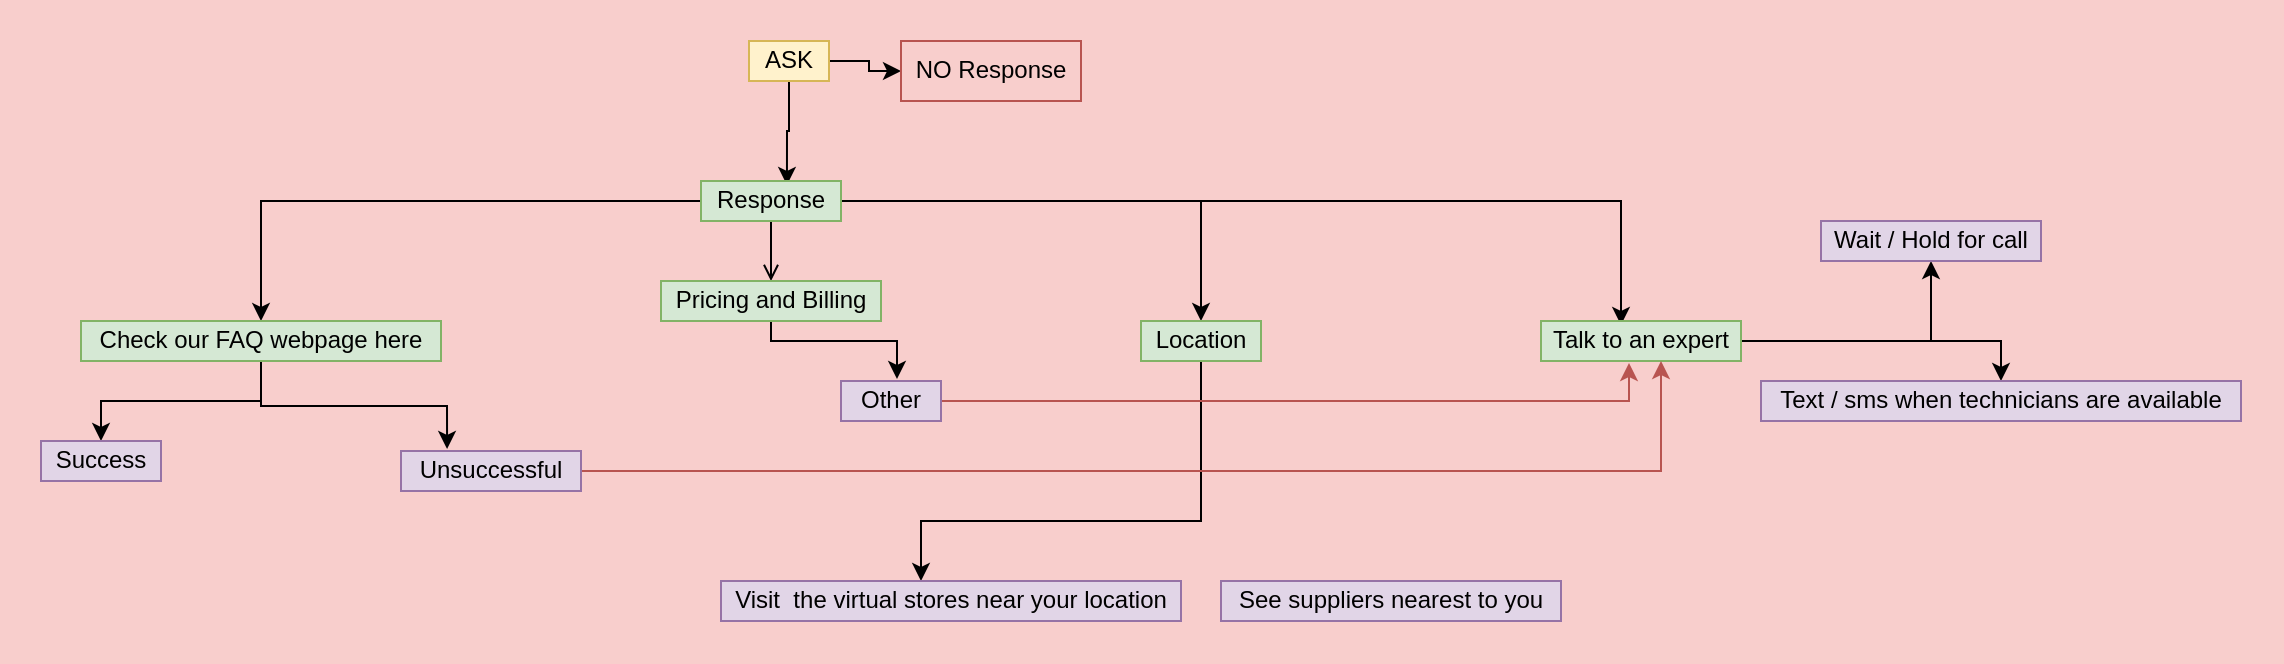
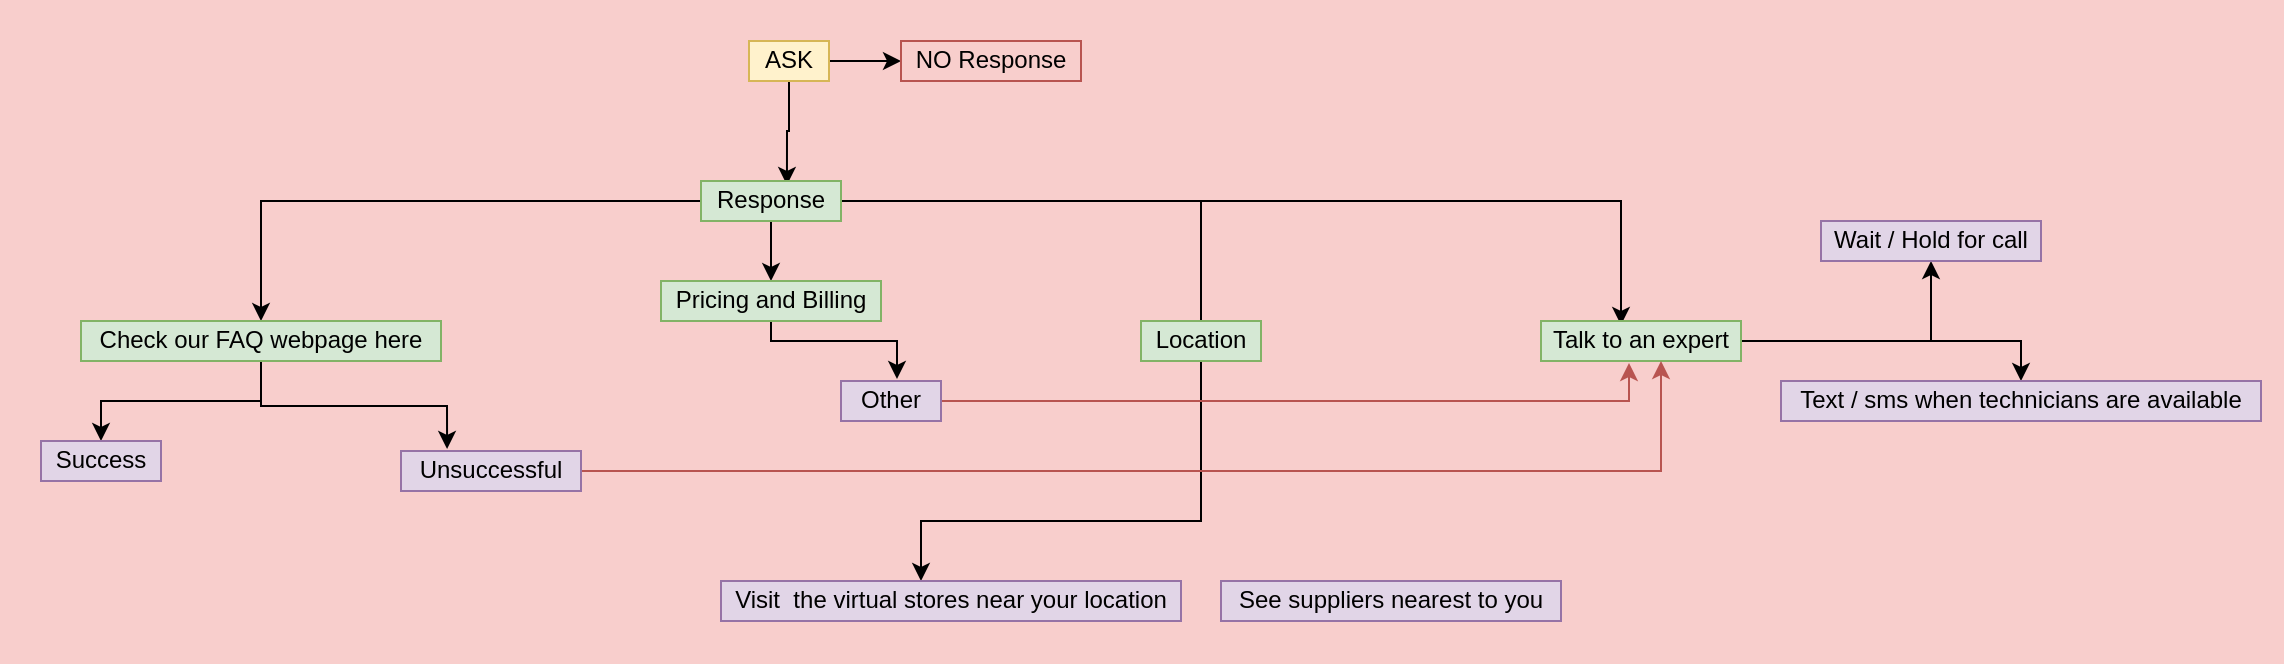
- <mxCell id="5" value="NO Response" style="text;html=1;resizable=0;autosize=1;align=center;verticalAlign=middle;points=[];fillColor=#f8cecc;strokeColor=#b85450;rounded=0;" parent="1" vertex="1"><mxGeometry x="450" y="20" width="90" height="30" as="geometry" /></mxCell>
+ <mxCell id="5" value="NO Response" style="text;html=1;resizable=0;autosize=1;align=center;verticalAlign=middle;points=[];fillColor=#f8cecc;strokeColor=#b85450;rounded=0;" parent="1" vertex="1"><mxGeometry x="450" y="20" width="90" height="20" as="geometry" /></mxCell>
- <mxCell id="9" style="edgeStyle=orthogonalEdgeStyle;rounded=0;orthogonalLoop=1;jettySize=auto;html=1;endArrow=open;" parent="1" source="10" target="18" edge="1"><mxGeometry relative="1" as="geometry" /></mxCell>
+ <mxCell id="9" style="edgeStyle=orthogonalEdgeStyle;rounded=0;orthogonalLoop=1;jettySize=auto;html=1;" parent="1" source="10" target="18" edge="1"><mxGeometry relative="1" as="geometry" /></mxCell>
- <mxCell id="8" style="edgeStyle=orthogonalEdgeStyle;rounded=0;orthogonalLoop=1;jettySize=auto;html=1;" parent="1" source="10" target="20" edge="1"><mxGeometry relative="1" as="geometry" /></mxCell>
+ <mxCell id="8" style="edgeStyle=orthogonalEdgeStyle;rounded=0;orthogonalLoop=1;jettySize=auto;html=1;endArrow=none;" parent="1" source="10" target="20" edge="1"><mxGeometry relative="1" as="geometry" /></mxCell>
- <mxCell id="27" value="Text / sms when technicians are available" style="text;html=1;resizable=0;autosize=1;align=center;verticalAlign=middle;points=[];fillColor=#e1d5e7;strokeColor=#9673a6;rounded=0;" parent="1" vertex="1"><mxGeometry x="880" y="190" width="240" height="20" as="geometry" /></mxCell>
+ <mxCell id="27" value="Text / sms when technicians are available" style="text;html=1;resizable=0;autosize=1;align=center;verticalAlign=middle;points=[];fillColor=#e1d5e7;strokeColor=#9673a6;rounded=0;" parent="1" vertex="1"><mxGeometry x="890" y="190" width="240" height="20" as="geometry" /></mxCell>
